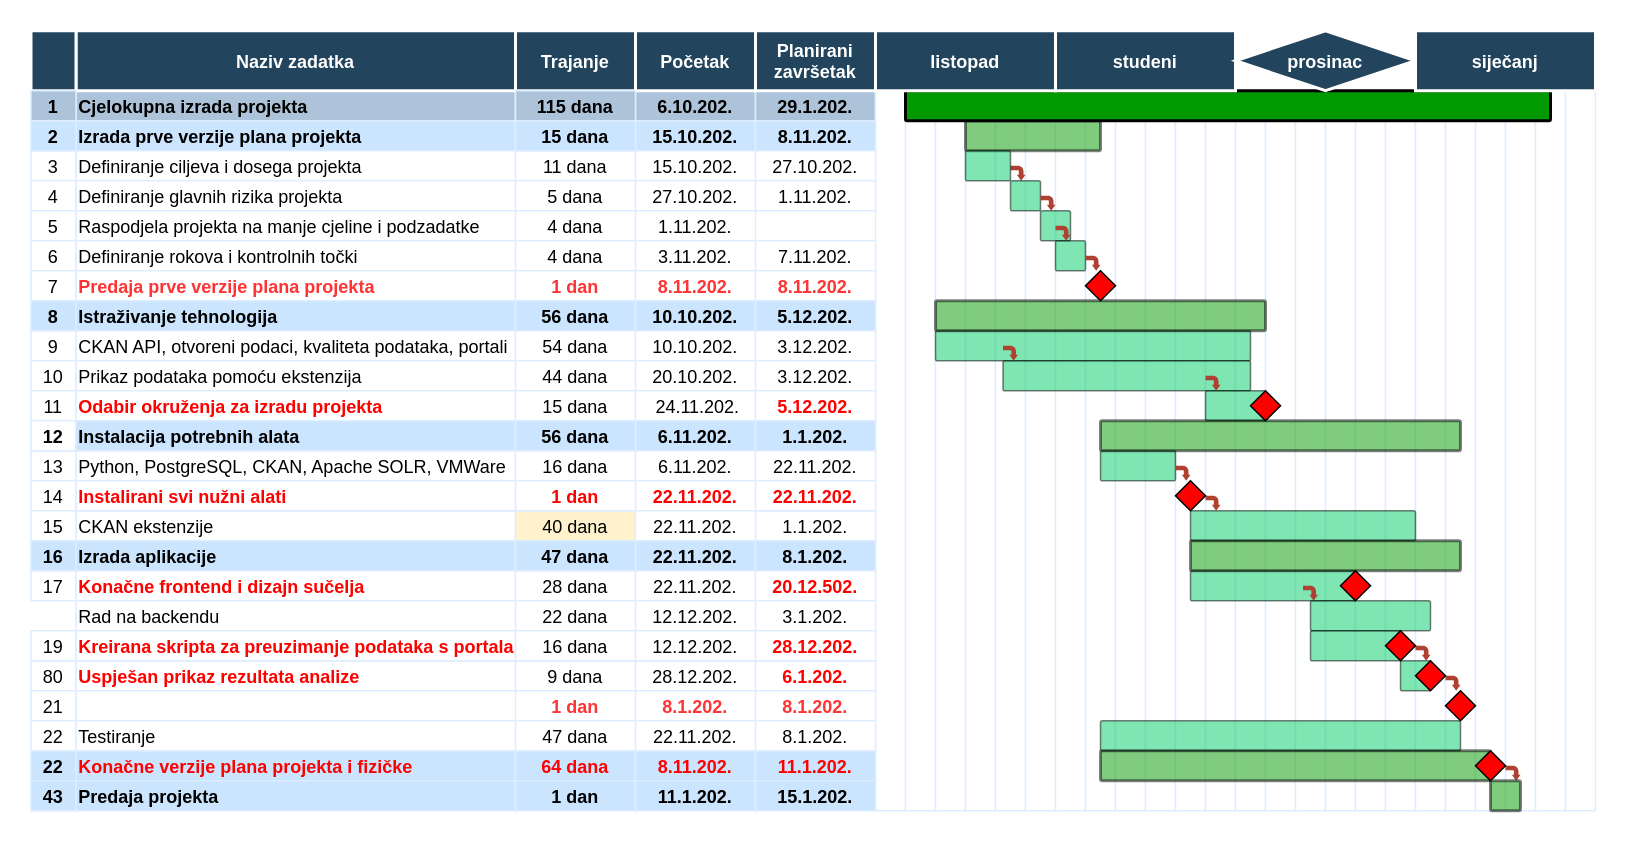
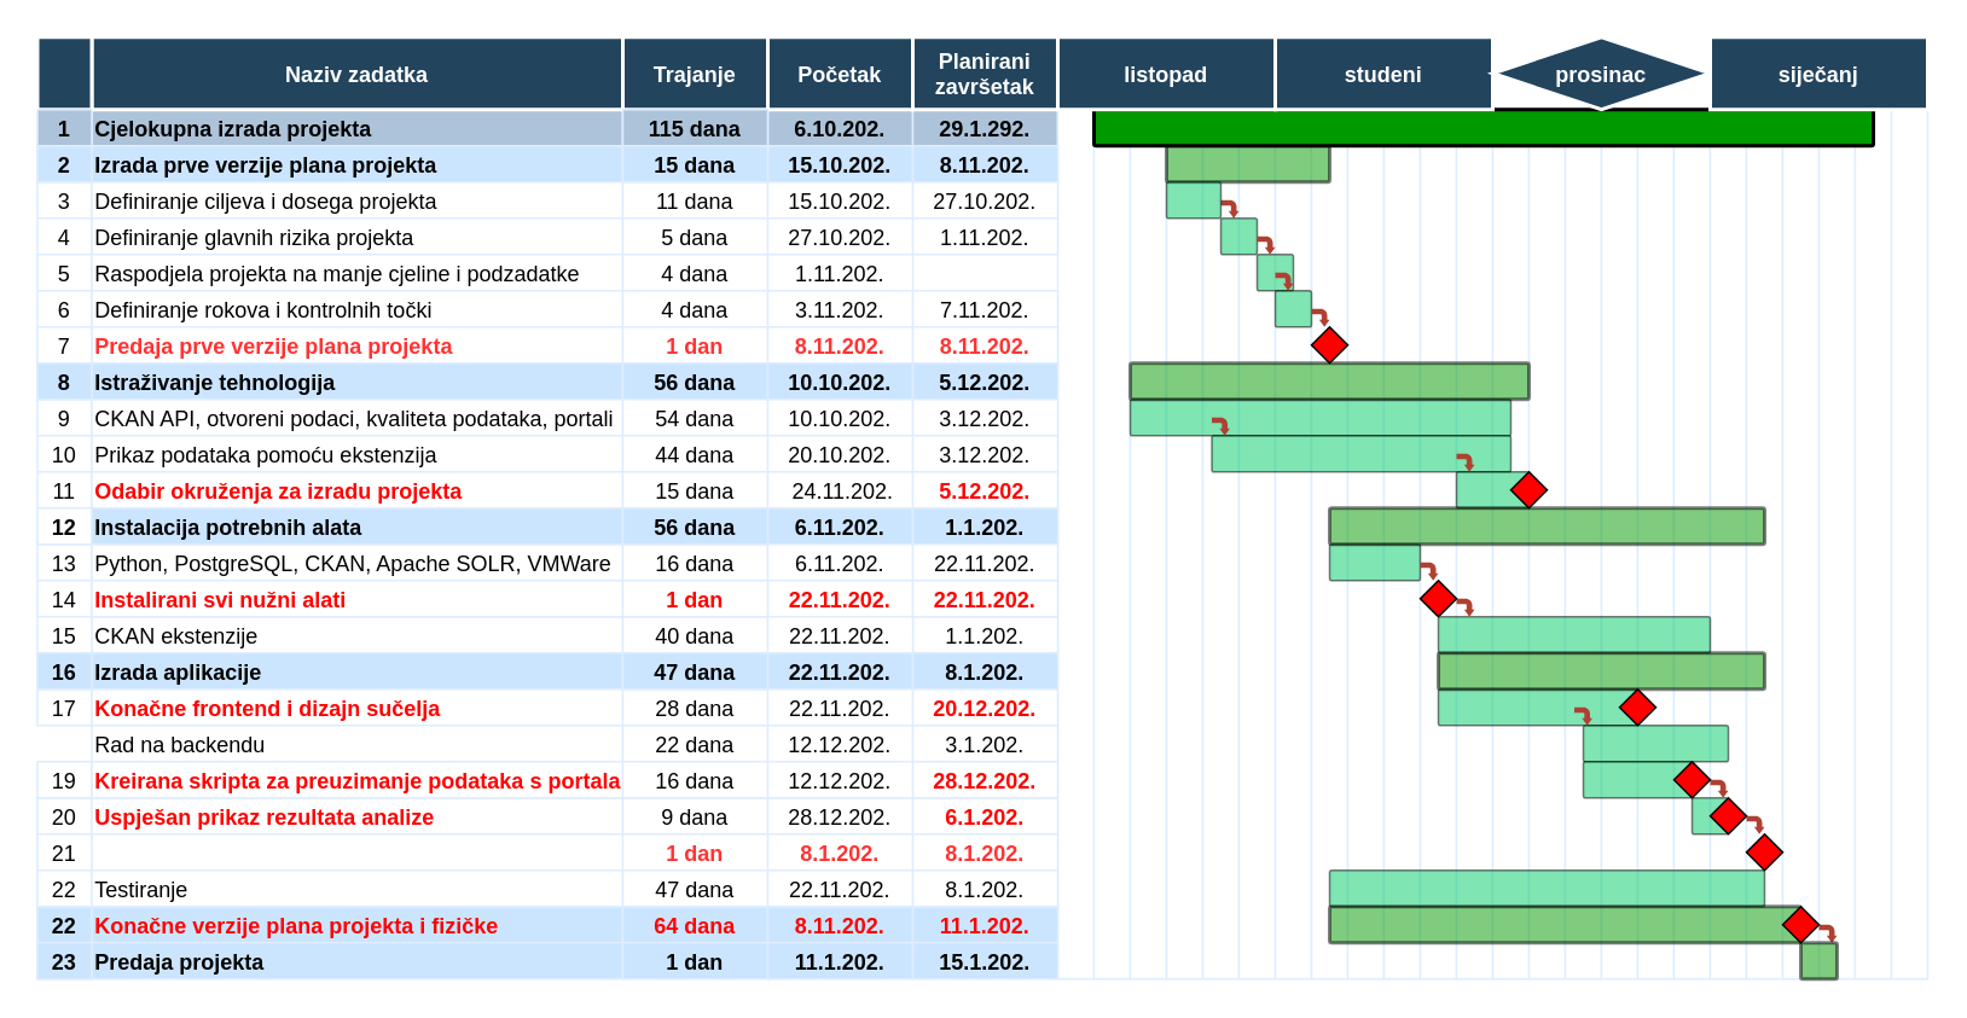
- <mxCell id="6" value="29.1.202." style="strokeColor=#DEEDFF;fillColor=#ADC3D9;fontStyle=1" parent="1" vertex="1"><mxGeometry x="503" y="60" width="80.0" height="20" as="geometry" /></mxCell>
+ <mxCell id="6" value="29.1.292." style="strokeColor=#DEEDFF;fillColor=#ADC3D9;fontStyle=1" parent="1" vertex="1"><mxGeometry x="503" y="60" width="80.0" height="20" as="geometry" /></mxCell>
- <mxCell id="69" value="40 dana" style="strokeColor=#DEEDFF;fillColor=#fff2cc;" parent="1" vertex="1"><mxGeometry x="343" y="340" width="80.0" height="20" as="geometry" /></mxCell>
+ <mxCell id="69" value="40 dana" style="strokeColor=#DEEDFF" parent="1" vertex="1"><mxGeometry x="343" y="340" width="80.0" height="20" as="geometry" /></mxCell>
- <mxCell id="160" value="20.12.502." style="strokeColor=#DEEDFF;fontStyle=1;fontColor=#FF0000;" vertex="1" parent="1"><mxGeometry x="503" y="380" width="80.0" height="20" as="geometry" /></mxCell>
+ <mxCell id="160" value="20.12.202." style="strokeColor=#DEEDFF;fontStyle=1;fontColor=#FF0000;" vertex="1" parent="1"><mxGeometry x="503" y="380" width="80.0" height="20" as="geometry" /></mxCell>
- <mxCell id="165" value="80" style="strokeColor=#DEEDFF" vertex="1" parent="1"><mxGeometry x="20" y="440" width="30" height="20" as="geometry" /></mxCell>
+ <mxCell id="165" value="20" style="strokeColor=#DEEDFF" vertex="1" parent="1"><mxGeometry x="20" y="440" width="30" height="20" as="geometry" /></mxCell>
- <mxCell id="203" value="43" style="strokeColor=#DEEDFF;fillColor=#CCE5FF;fontStyle=1" vertex="1" parent="1"><mxGeometry x="20" y="520" width="30" height="20" as="geometry" /></mxCell>
+ <mxCell id="203" value="23" style="strokeColor=#DEEDFF;fillColor=#CCE5FF;fontStyle=1" vertex="1" parent="1"><mxGeometry x="20" y="520" width="30" height="20" as="geometry" /></mxCell>
